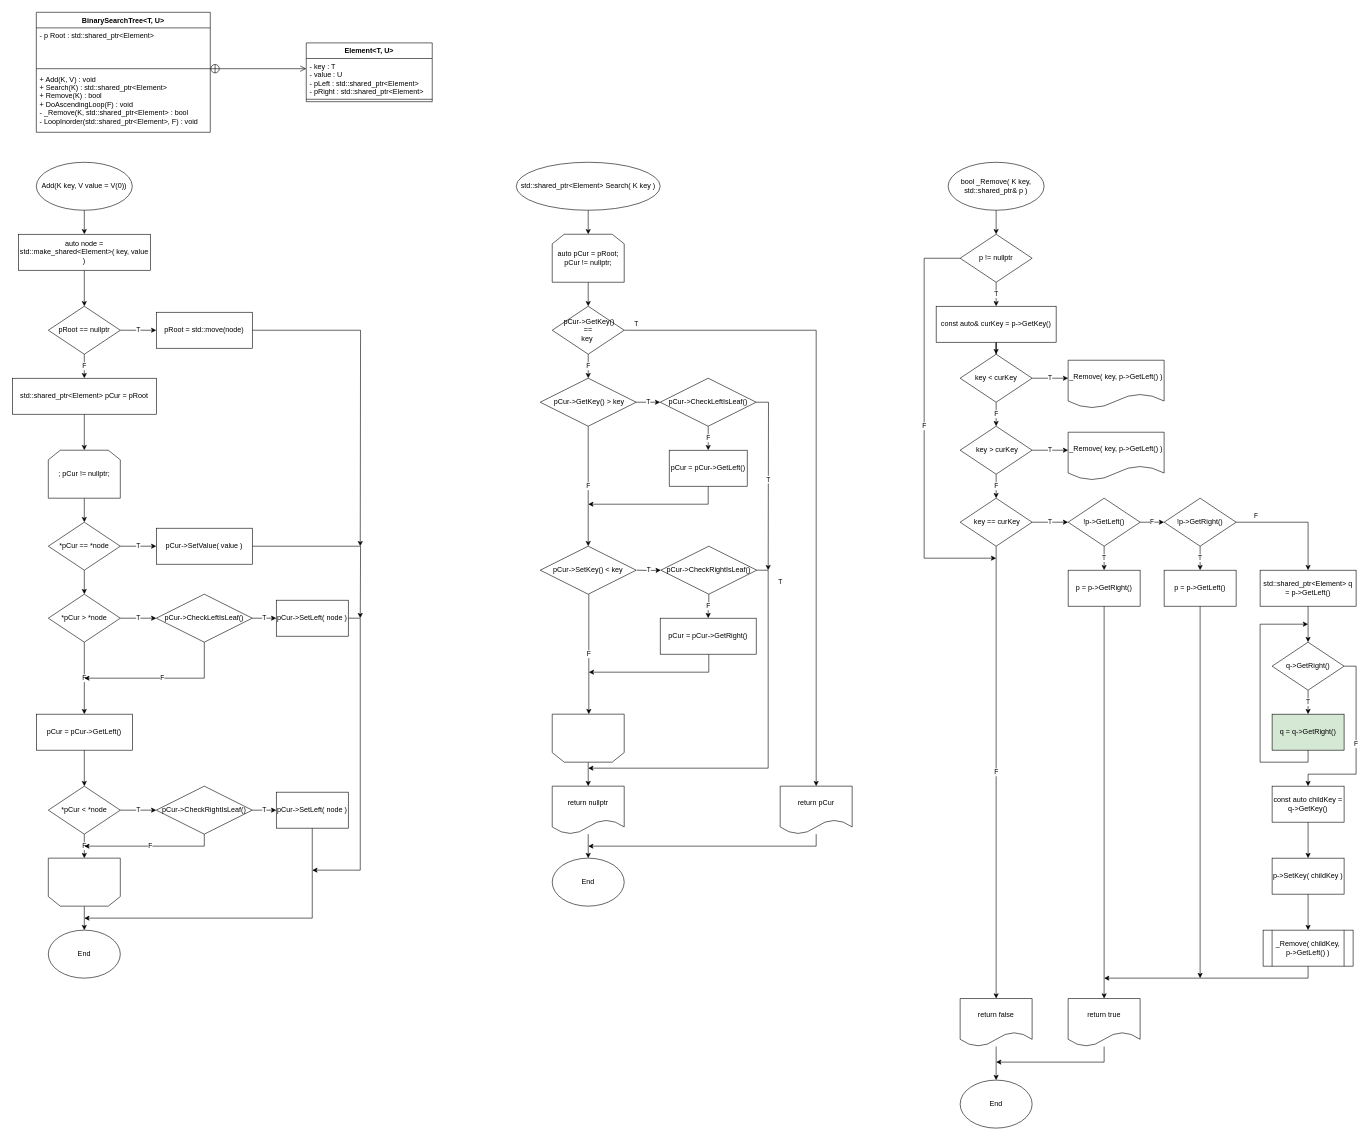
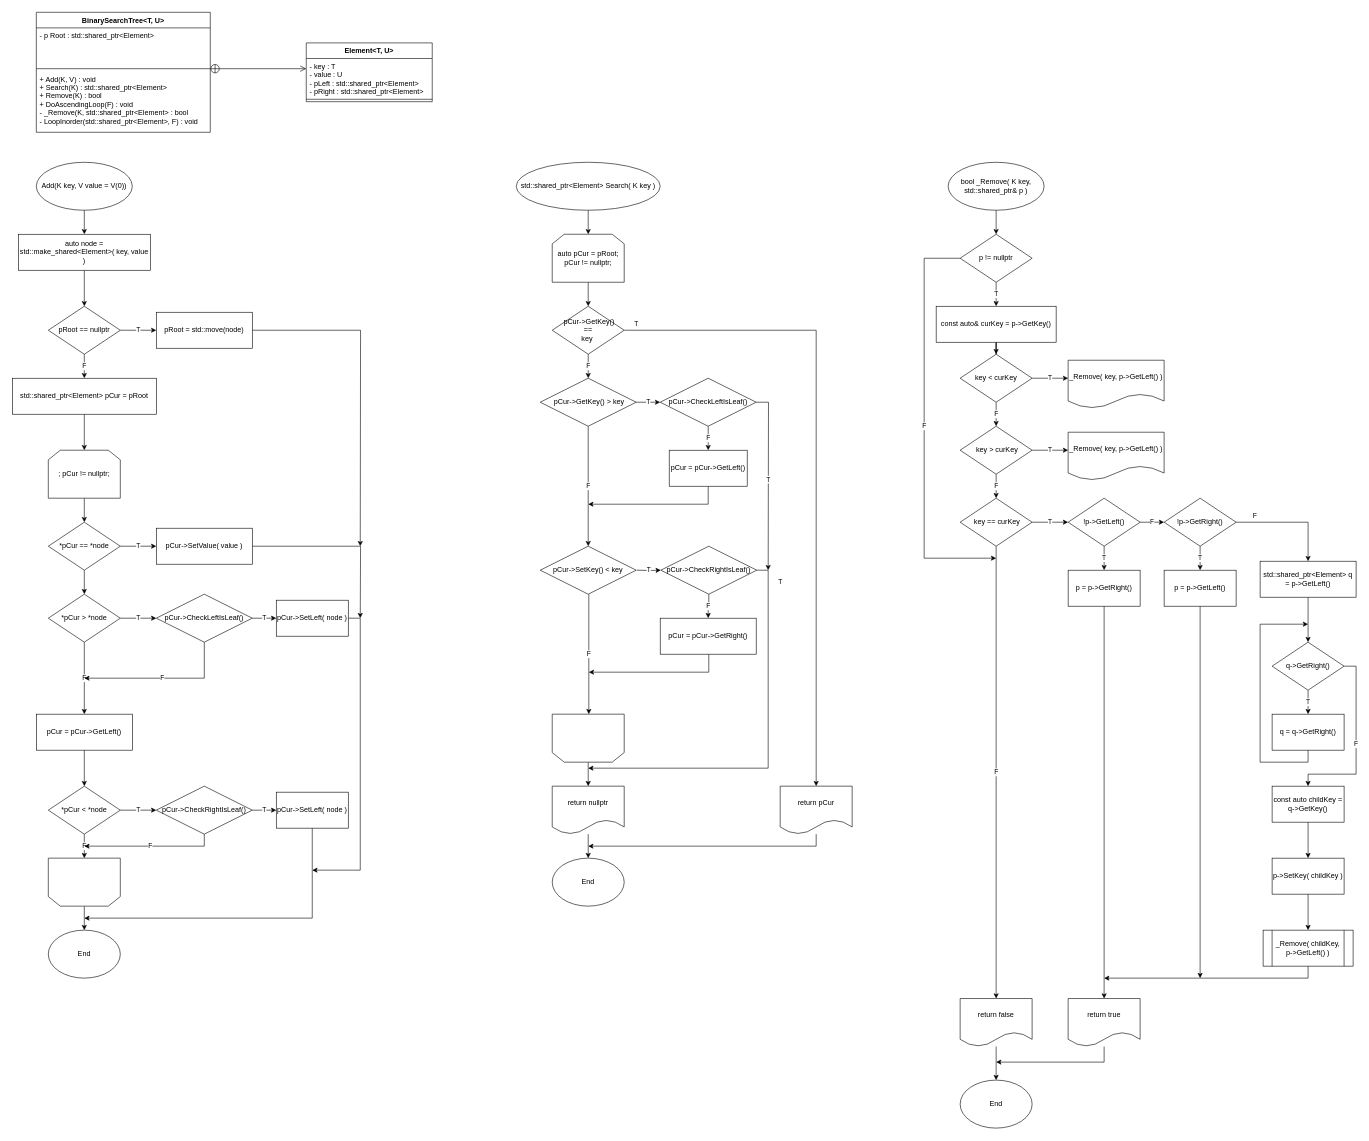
- <mxCell id="107" value="std::shared_ptr&amp;lt;Element&amp;gt; q = p-&amp;gt;GetLeft()" style="rounded=0;whiteSpace=wrap;html=1;" vertex="1" parent="1"><mxGeometry x="2100" y="950" width="160" height="60" as="geometry" /></mxCell>
+ <mxCell id="107" value="std::shared_ptr&amp;lt;Element&amp;gt; q = p-&amp;gt;GetLeft()" style="rounded=0;whiteSpace=wrap;html=1;" vertex="1" parent="1"><mxGeometry x="2100" y="935" width="160" height="60" as="geometry" /></mxCell>
- <mxCell id="112" value="q = q-&amp;gt;GetRight()" style="rounded=0;whiteSpace=wrap;html=1;fillColor=#d5e8d4;" vertex="1" parent="1"><mxGeometry x="2120" y="1190" width="120" height="60" as="geometry" /></mxCell>
+ <mxCell id="112" value="q = q-&amp;gt;GetRight()" style="rounded=0;whiteSpace=wrap;html=1;" vertex="1" parent="1"><mxGeometry x="2120" y="1190" width="120" height="60" as="geometry" /></mxCell>
